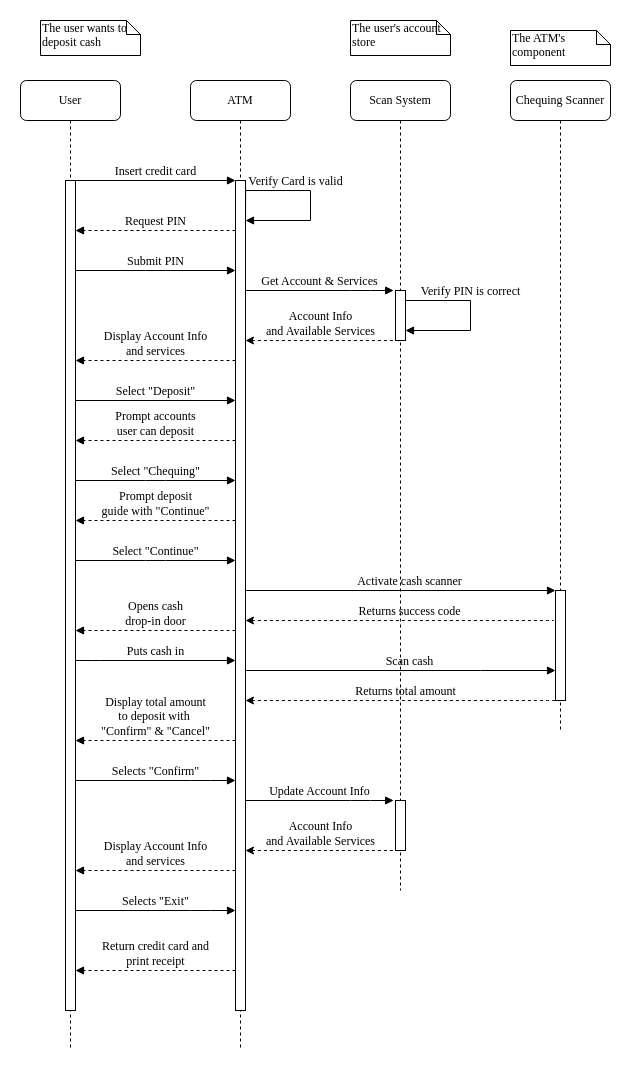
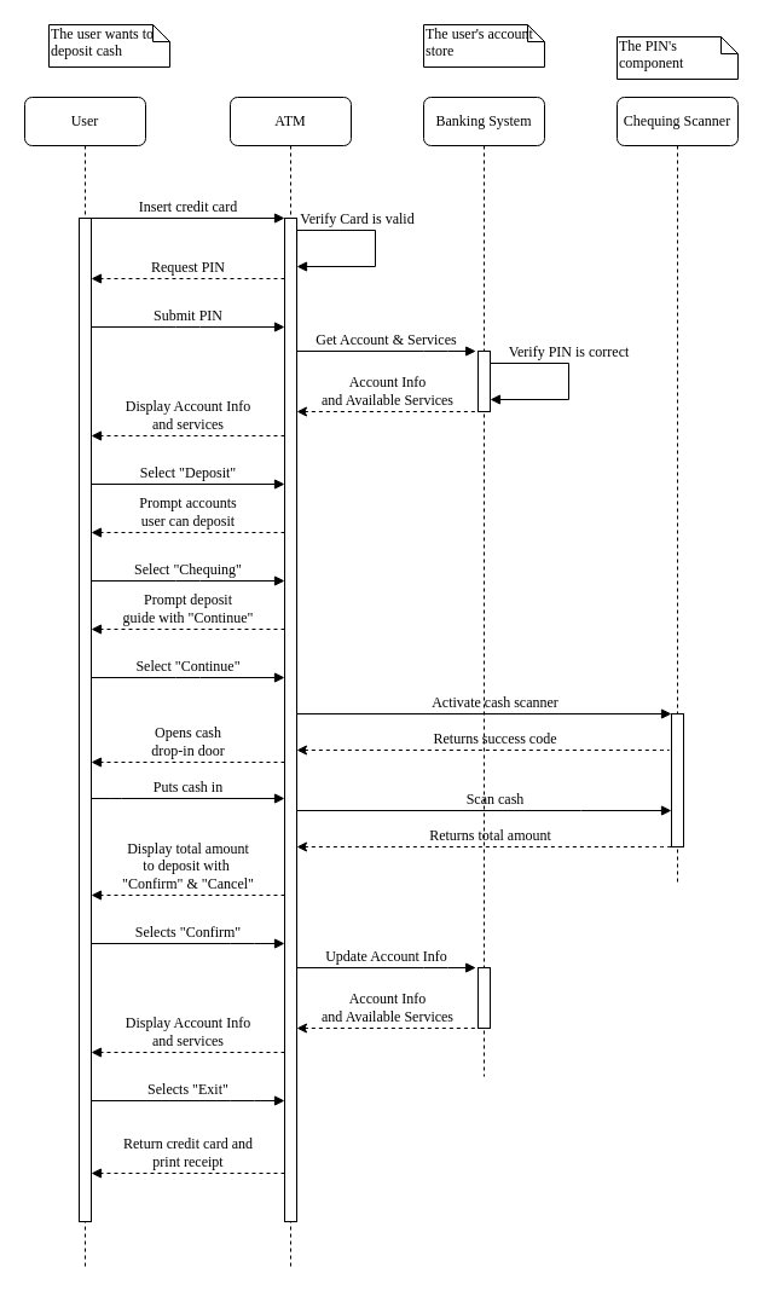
- <mxCell id="36" value="The ATM's component" style="shape=note;whiteSpace=wrap;html=1;size=14;verticalAlign=top;align=left;spacingTop=-6;rounded=0;shadow=0;comic=0;labelBackgroundColor=none;strokeWidth=1;fontFamily=Verdana;fontSize=12" vertex="1" parent="1"><mxGeometry x="510" y="30" width="100" height="35" as="geometry" /></mxCell>
+ <mxCell id="36" value="The PIN's component" style="shape=note;whiteSpace=wrap;html=1;size=14;verticalAlign=top;align=left;spacingTop=-6;rounded=0;shadow=0;comic=0;labelBackgroundColor=none;strokeWidth=1;fontFamily=Verdana;fontSize=12" vertex="1" parent="1"><mxGeometry x="510" y="30" width="100" height="35" as="geometry" /></mxCell>
- <mxCell id="2" value="Scan System" style="shape=umlLifeline;perimeter=lifelinePerimeter;whiteSpace=wrap;html=1;container=1;collapsible=0;recursiveResize=0;outlineConnect=0;rounded=1;shadow=0;comic=0;labelBackgroundColor=none;strokeWidth=1;fontFamily=Verdana;fontSize=12;align=center;" parent="1" vertex="1"><mxGeometry x="350" y="80" width="100" height="810" as="geometry" /></mxCell>
+ <mxCell id="2" value="Banking System" style="shape=umlLifeline;perimeter=lifelinePerimeter;whiteSpace=wrap;html=1;container=1;collapsible=0;recursiveResize=0;outlineConnect=0;rounded=1;shadow=0;comic=0;labelBackgroundColor=none;strokeWidth=1;fontFamily=Verdana;fontSize=12;align=center;" parent="1" vertex="1"><mxGeometry x="350" y="80" width="100" height="810" as="geometry" /></mxCell>
